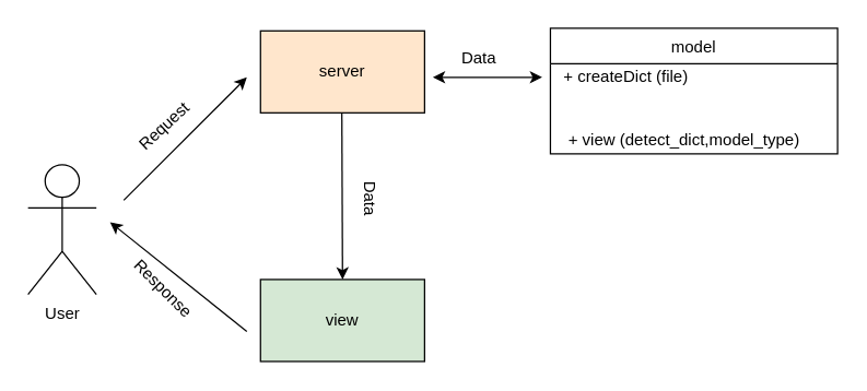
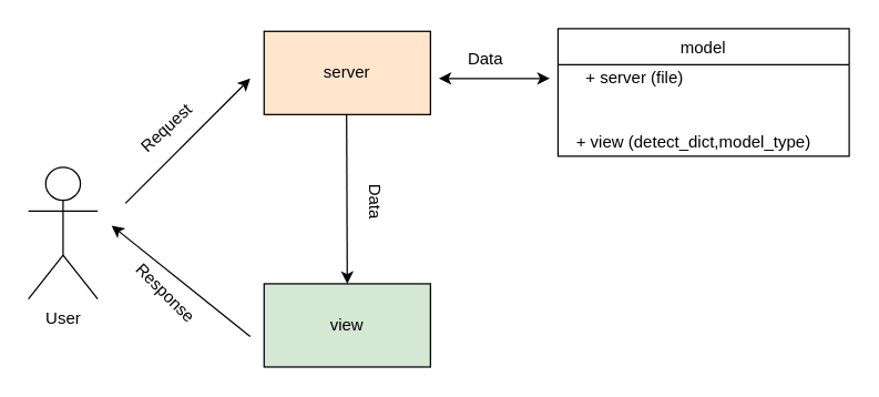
- <mxCell id="6" value="+ createDict (file)" style="text;html=1;align=center;verticalAlign=middle;resizable=0;points=[];autosize=1;strokeColor=none;" vertex="1" parent="1"><mxGeometry x="402" y="46" width="110" height="20" as="geometry" /></mxCell>
+ <mxCell id="6" value="+ server (file)" style="text;html=1;align=center;verticalAlign=middle;resizable=0;points=[];autosize=1;strokeColor=none;" vertex="1" parent="1"><mxGeometry x="402" y="46" width="110" height="20" as="geometry" /></mxCell>
